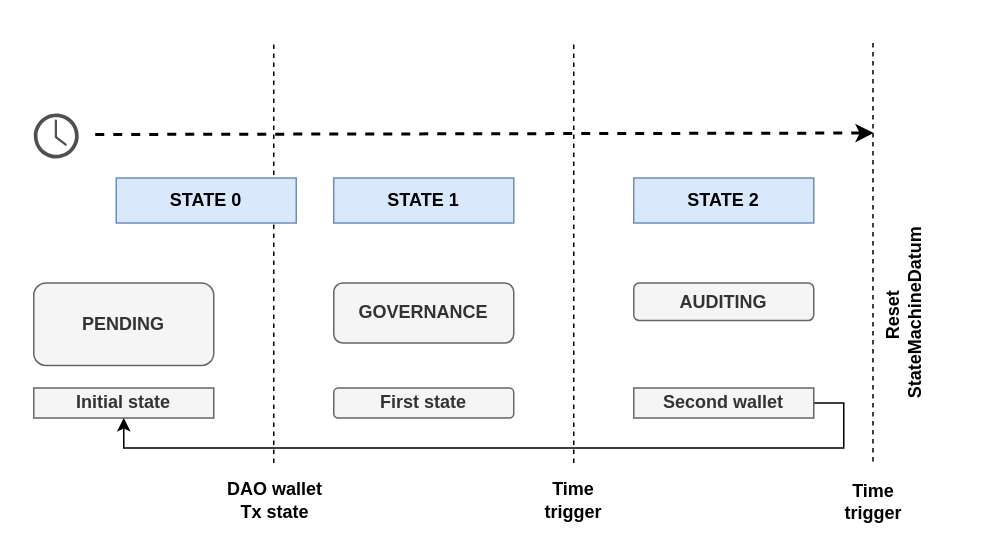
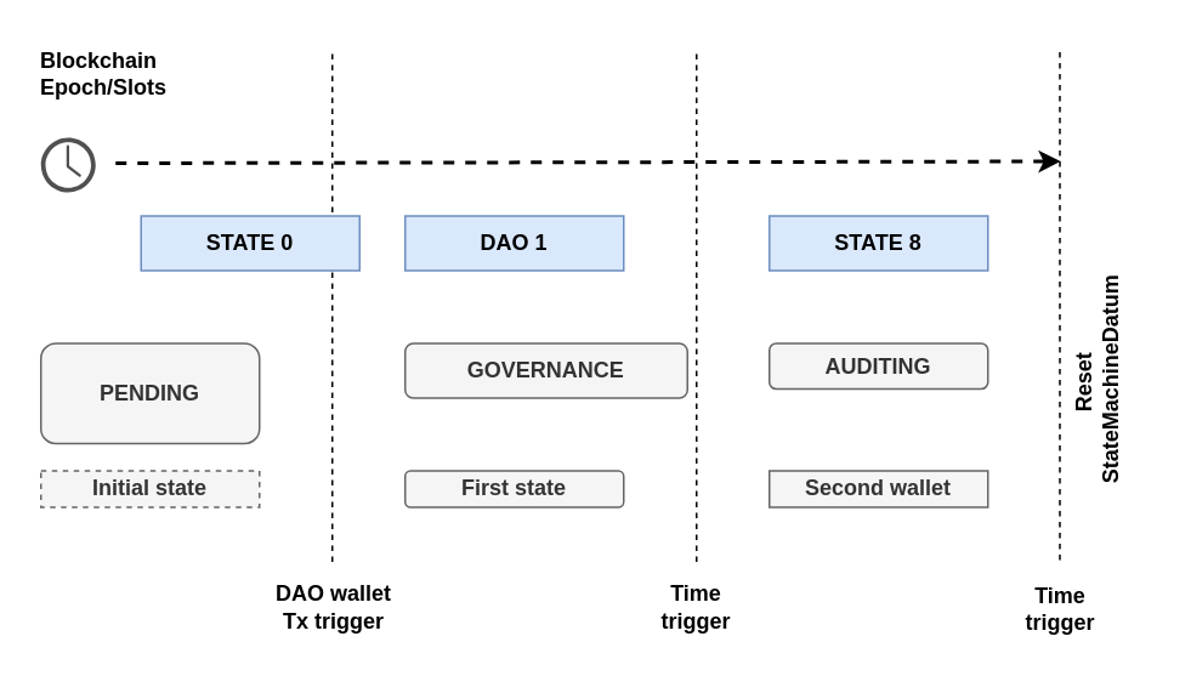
+ <mxCell id="15" value="&lt;b&gt;Blockchain&lt;br&gt;Epoch/Slots&lt;/b&gt;" style="text;html=1;align=left;verticalAlign=middle;resizable=0;points=[];autosize=1;strokeColor=none;fillColor=none;" parent="1" vertex="1"><mxGeometry x="20" y="20" width="90" height="40" as="geometry" /></mxCell>
- <mxCell id="5" value="STATE 1" style="text;html=1;align=center;verticalAlign=middle;whiteSpace=wrap;rounded=0;fontStyle=1;fillColor=#dae8fc;strokeColor=#6c8ebf;" parent="1" vertex="1"><mxGeometry x="222" y="118" width="120" height="30" as="geometry" /></mxCell>
+ <mxCell id="5" value="DAO 1" style="text;html=1;align=center;verticalAlign=middle;whiteSpace=wrap;rounded=0;fontStyle=1;fillColor=#dae8fc;strokeColor=#6c8ebf;" parent="1" vertex="1"><mxGeometry x="222" y="118" width="120" height="30" as="geometry" /></mxCell>
- <mxCell id="21" value="STATE 2" style="text;html=1;align=center;verticalAlign=middle;whiteSpace=wrap;rounded=0;fontStyle=1;fillColor=#dae8fc;strokeColor=#6c8ebf;" parent="1" vertex="1"><mxGeometry x="422" y="118" width="120" height="30" as="geometry" /></mxCell>
+ <mxCell id="21" value="STATE 8" style="text;html=1;align=center;verticalAlign=middle;whiteSpace=wrap;rounded=0;fontStyle=1;fillColor=#dae8fc;strokeColor=#6c8ebf;" parent="1" vertex="1"><mxGeometry x="422" y="118" width="120" height="30" as="geometry" /></mxCell>
- <mxCell id="3" value="&lt;b&gt;GOVERNANCE&lt;/b&gt;" style="rounded=1;whiteSpace=wrap;html=1;fillColor=#f5f5f5;fontColor=#333333;strokeColor=#666666;" parent="1" vertex="1"><mxGeometry x="222" y="188" width="120" height="40" as="geometry" /></mxCell>
+ <mxCell id="3" value="&lt;b&gt;GOVERNANCE&lt;/b&gt;" style="rounded=1;whiteSpace=wrap;html=1;fillColor=#f5f5f5;fontColor=#333333;strokeColor=#666666;" parent="1" vertex="1"><mxGeometry x="222" y="188" width="155" height="30" as="geometry" /></mxCell>
- <mxCell id="6" value="&lt;b&gt;Initial state&lt;/b&gt;" style="rounded=0;whiteSpace=wrap;html=1;fillColor=#f5f5f5;strokeColor=#666666;fontColor=#333333;" parent="1" vertex="1"><mxGeometry x="22" y="258" width="120" height="20" as="geometry" /></mxCell>
+ <mxCell id="6" value="&lt;b&gt;Initial state&lt;/b&gt;" style="rounded=0;whiteSpace=wrap;html=1;fillColor=#f5f5f5;strokeColor=#666666;fontColor=#333333;dashed=1;" parent="1" vertex="1"><mxGeometry x="22" y="258" width="120" height="20" as="geometry" /></mxCell>
- <mxCell id="8" style="edgeStyle=orthogonalEdgeStyle;rounded=0;orthogonalLoop=1;jettySize=auto;html=1;exitX=1;exitY=0.5;exitDx=0;exitDy=0;entryX=0.5;entryY=1;entryDx=0;entryDy=0;" edge="1" parent="1" source="9" target="6"><mxGeometry relative="1" as="geometry" /></mxCell>
- <mxCell id="14" value="&lt;div style=&quot;&quot;&gt;&lt;b style=&quot;background-color: initial;&quot;&gt;DAO&amp;nbsp;&lt;/b&gt;&lt;b style=&quot;background-color: initial;&quot;&gt;wallet&lt;/b&gt;&lt;/div&gt;&lt;b&gt;&lt;div style=&quot;&quot;&gt;&lt;b style=&quot;background-color: initial;&quot;&gt;Tx state&lt;/b&gt;&lt;/div&gt;&lt;/b&gt;" style="text;html=1;strokeColor=none;fillColor=none;align=center;verticalAlign=middle;whiteSpace=wrap;rounded=0;" parent="1" vertex="1"><mxGeometry x="148" y="318" width="70" height="30" as="geometry" /></mxCell>
+ <mxCell id="14" value="&lt;div style=&quot;&quot;&gt;&lt;b style=&quot;background-color: initial;&quot;&gt;DAO&amp;nbsp;&lt;/b&gt;&lt;b style=&quot;background-color: initial;&quot;&gt;wallet&lt;/b&gt;&lt;/div&gt;&lt;b&gt;&lt;div style=&quot;&quot;&gt;&lt;b style=&quot;background-color: initial;&quot;&gt;Tx trigger&lt;/b&gt;&lt;/div&gt;&lt;/b&gt;" style="text;html=1;strokeColor=none;fillColor=none;align=center;verticalAlign=middle;whiteSpace=wrap;rounded=0;" parent="1" vertex="1"><mxGeometry x="148" y="318" width="70" height="30" as="geometry" /></mxCell>
